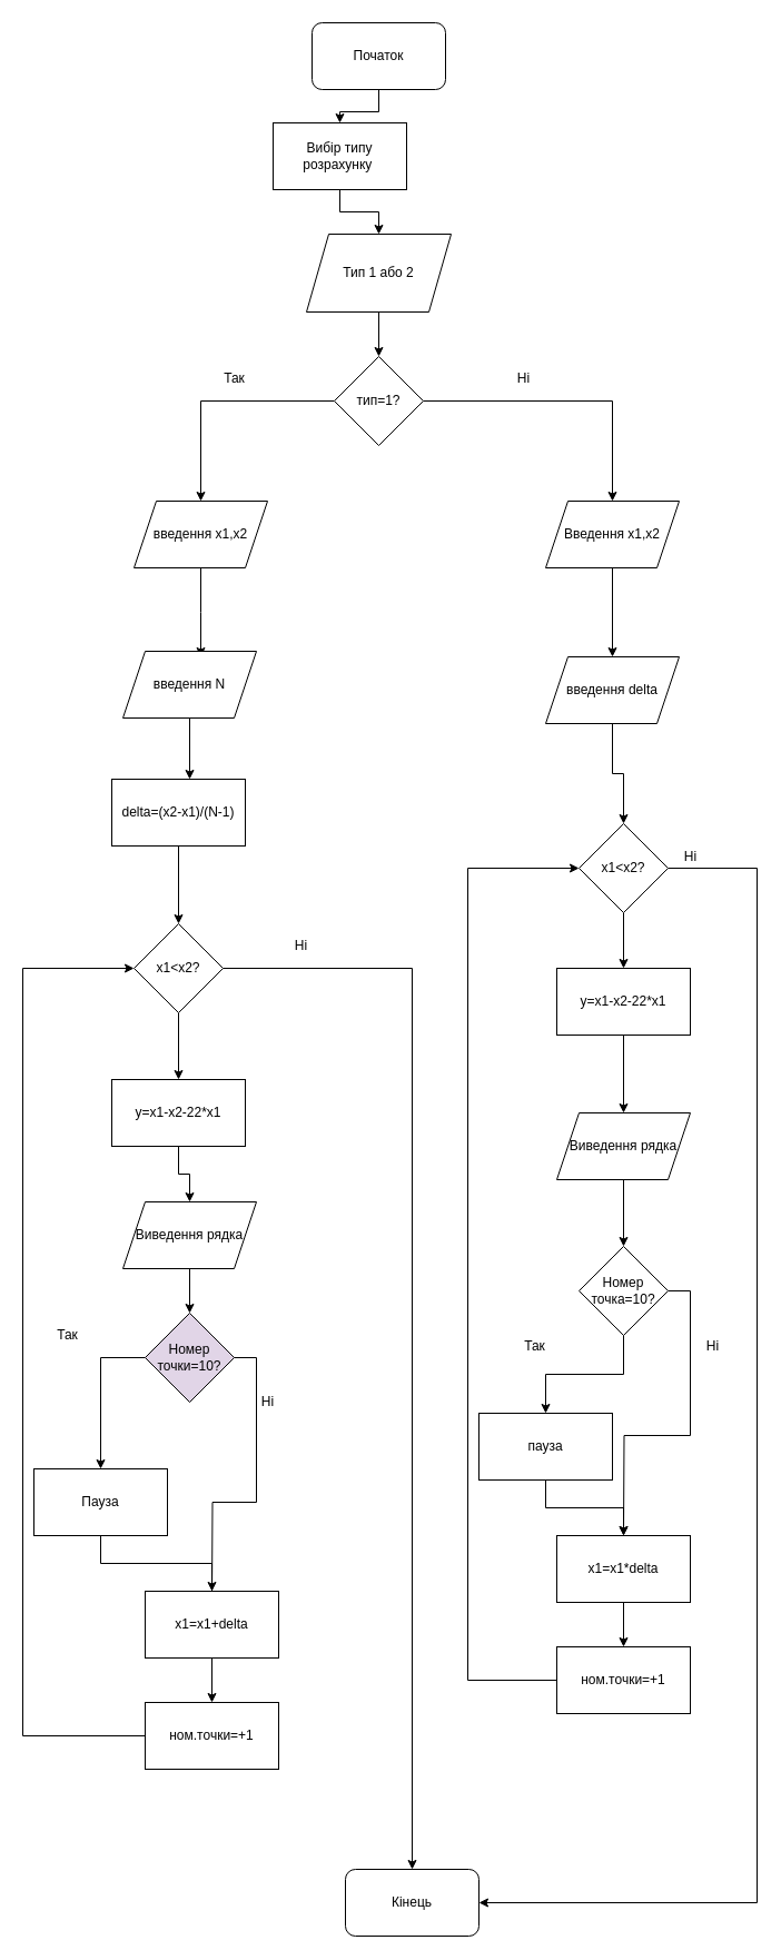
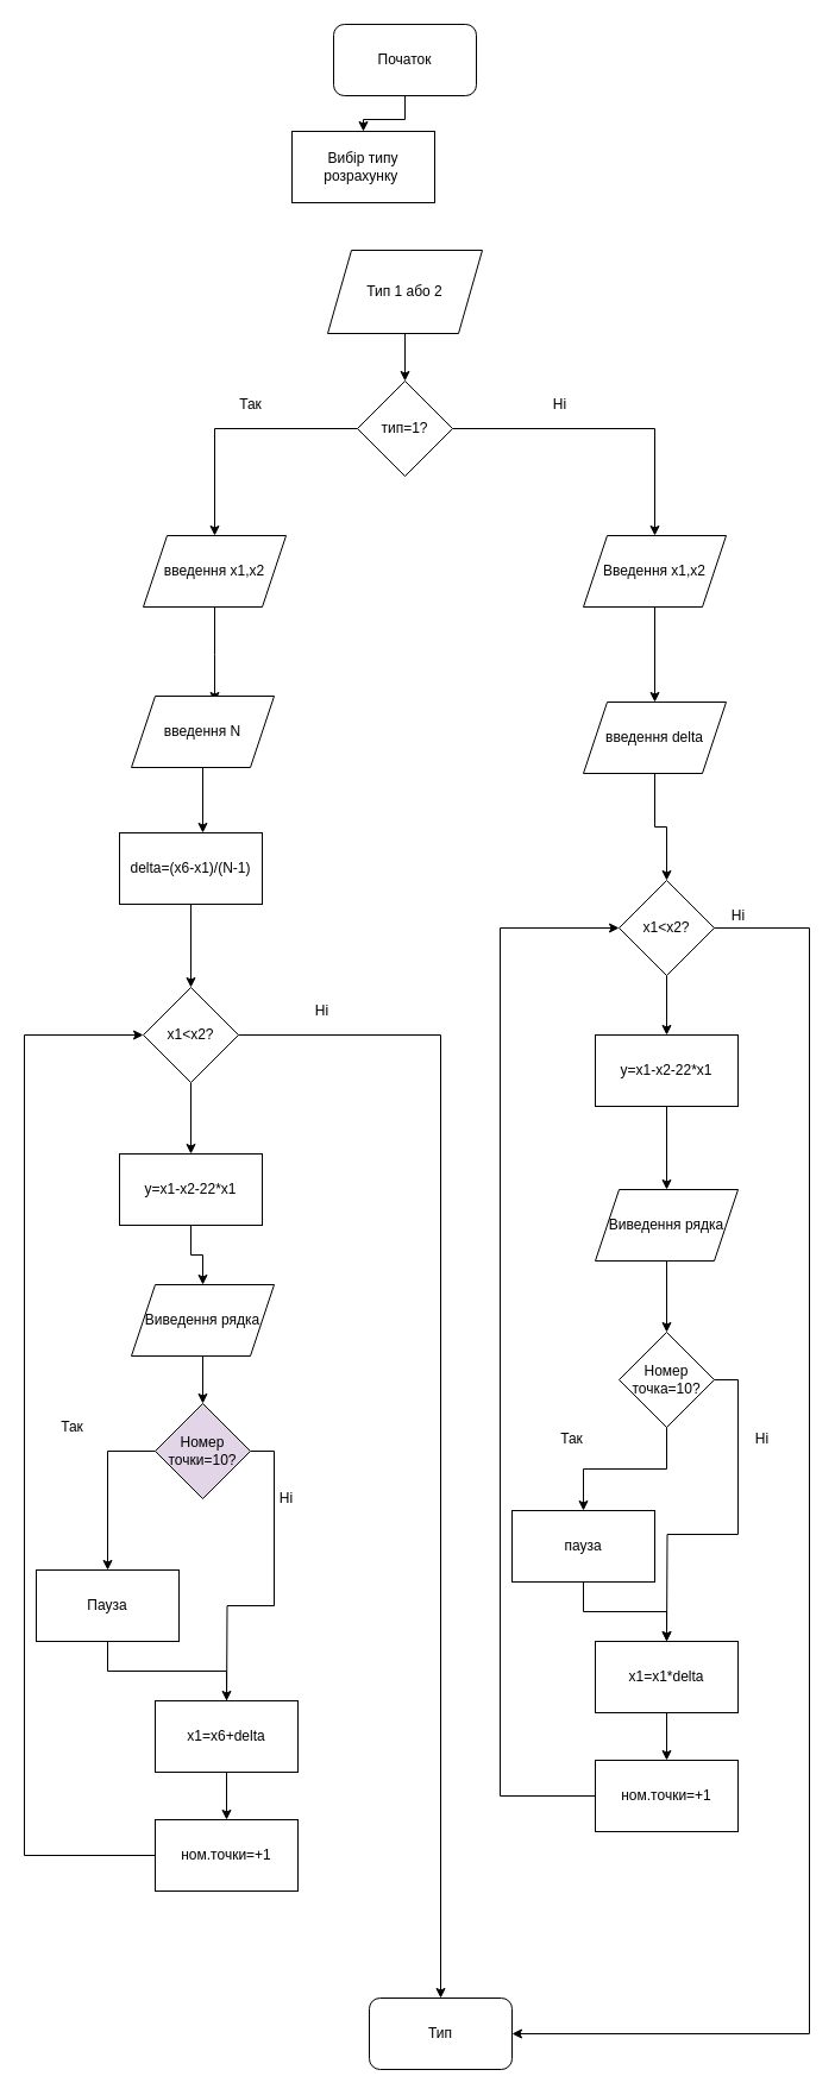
- <mxCell id="4" style="edgeStyle=orthogonalEdgeStyle;rounded=0;orthogonalLoop=1;jettySize=auto;html=1;exitX=0.5;exitY=1;exitDx=0;exitDy=0;entryX=0.5;entryY=0;entryDx=0;entryDy=0;" edge="1" parent="1" source="5" target="7"><mxGeometry relative="1" as="geometry" /></mxCell>
- <mxCell id="20" value="delta=(x2-x1)/(N-1)" style="rounded=0;whiteSpace=wrap;html=1;" vertex="1" parent="1"><mxGeometry x="100" y="700" width="120" height="60" as="geometry" /></mxCell>
+ <mxCell id="20" value="delta=(x6-x1)/(N-1)" style="rounded=0;whiteSpace=wrap;html=1;" vertex="1" parent="1"><mxGeometry x="100" y="700" width="120" height="60" as="geometry" /></mxCell>
- <mxCell id="37" value="x1=x1+delta" style="rounded=0;whiteSpace=wrap;html=1;" vertex="1" parent="1"><mxGeometry x="130" y="1430" width="120" height="60" as="geometry" /></mxCell>
+ <mxCell id="37" value="x1=x6+delta" style="rounded=0;whiteSpace=wrap;html=1;" vertex="1" parent="1"><mxGeometry x="130" y="1430" width="120" height="60" as="geometry" /></mxCell>
- <mxCell id="53" value="Кінець" style="rounded=1;whiteSpace=wrap;html=1;" vertex="1" parent="1"><mxGeometry x="310" y="1680" width="120" height="60" as="geometry" /></mxCell>
+ <mxCell id="53" value="Тип" style="rounded=1;whiteSpace=wrap;html=1;" vertex="1" parent="1"><mxGeometry x="310" y="1680" width="120" height="60" as="geometry" /></mxCell>
